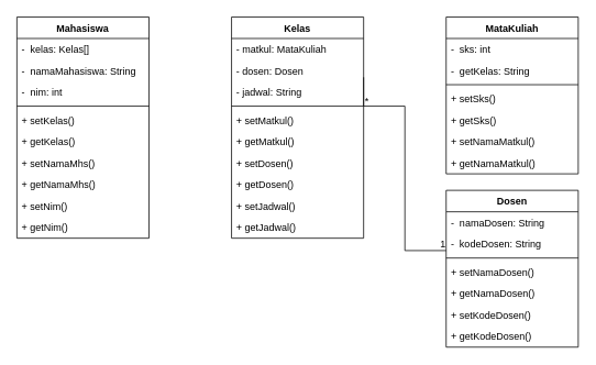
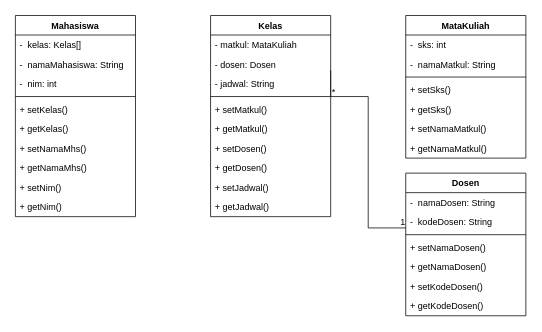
- <mxCell id="15" value="-  getKelas: String" style="text;strokeColor=none;fillColor=none;align=left;verticalAlign=top;spacingLeft=4;spacingRight=4;overflow=hidden;rotatable=0;points=[[0,0.5],[1,0.5]];portConstraint=eastwest;" vertex="1" parent="13"><mxGeometry y="52" width="160" height="26" as="geometry" /></mxCell>
+ <mxCell id="15" value="-  namaMatkul: String" style="text;strokeColor=none;fillColor=none;align=left;verticalAlign=top;spacingLeft=4;spacingRight=4;overflow=hidden;rotatable=0;points=[[0,0.5],[1,0.5]];portConstraint=eastwest;" vertex="1" parent="13"><mxGeometry y="52" width="160" height="26" as="geometry" /></mxCell>
